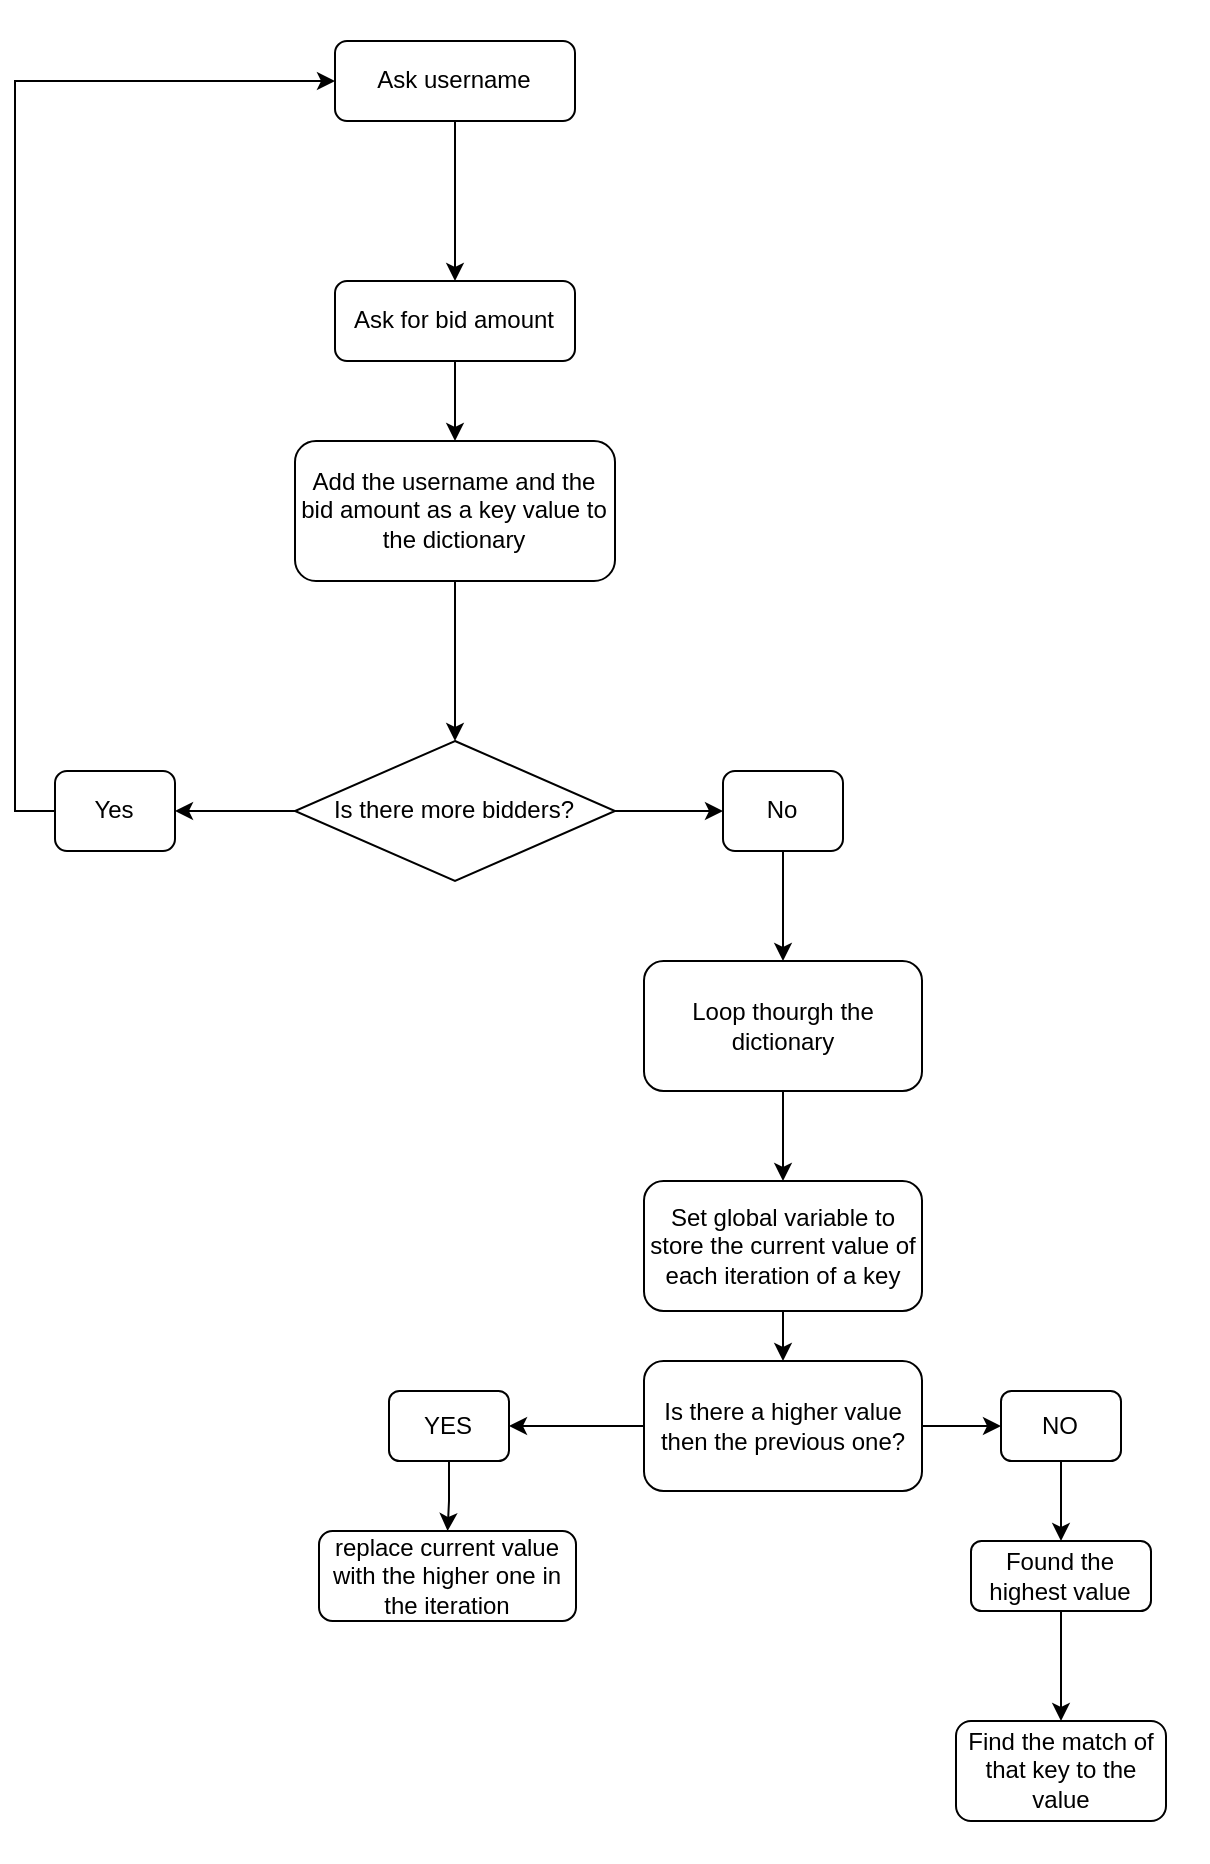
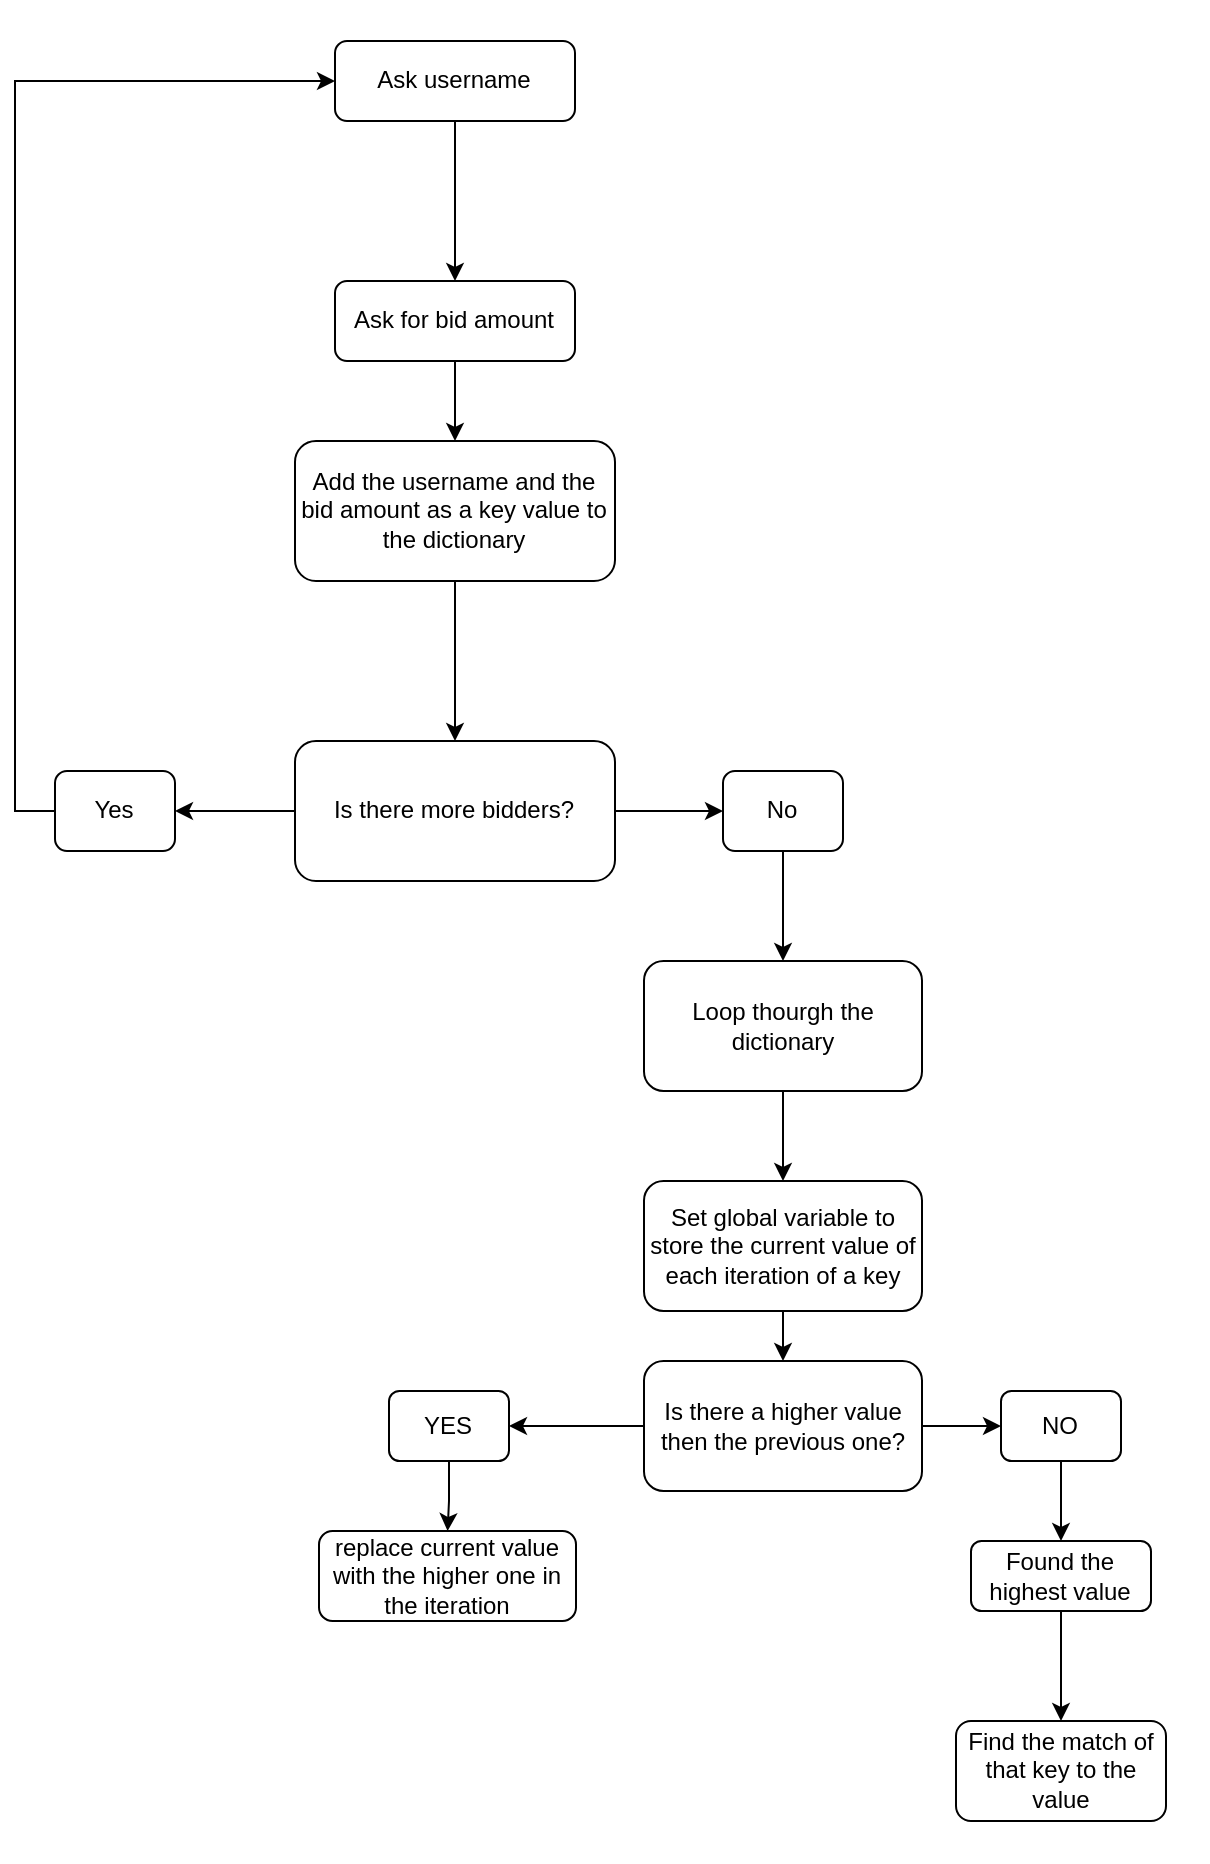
- <mxCell id="10" value="Is there more bidders?" style="rhombus;whiteSpace=wrap;html=1;fontSize=12;glass=0;strokeWidth=1;shadow=0;" parent="1" vertex="1"><mxGeometry x="140" y="370" width="160" height="70" as="geometry" /></mxCell>
+ <mxCell id="10" value="Is there more bidders?" style="rounded=1;whiteSpace=wrap;html=1;fontSize=12;glass=0;strokeWidth=1;shadow=0;" parent="1" vertex="1"><mxGeometry x="140" y="370" width="160" height="70" as="geometry" /></mxCell>
